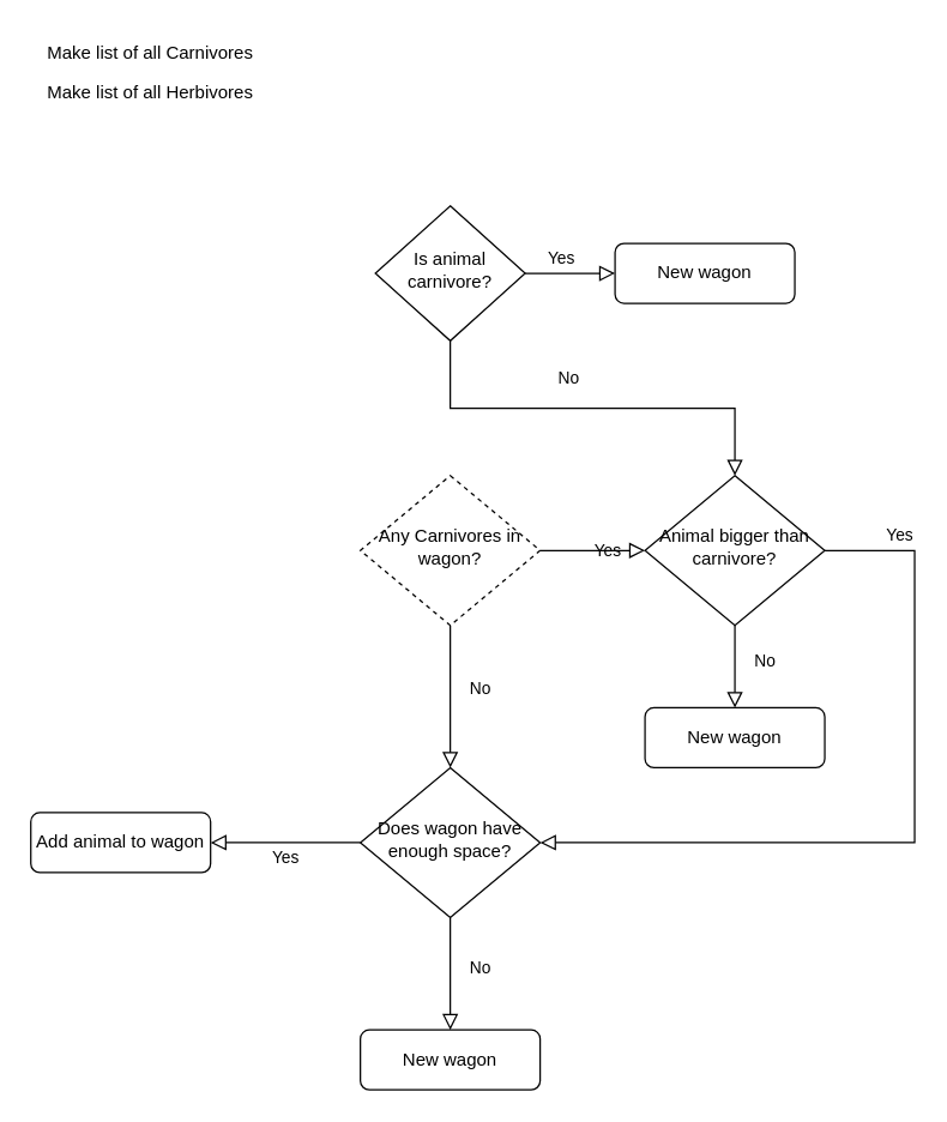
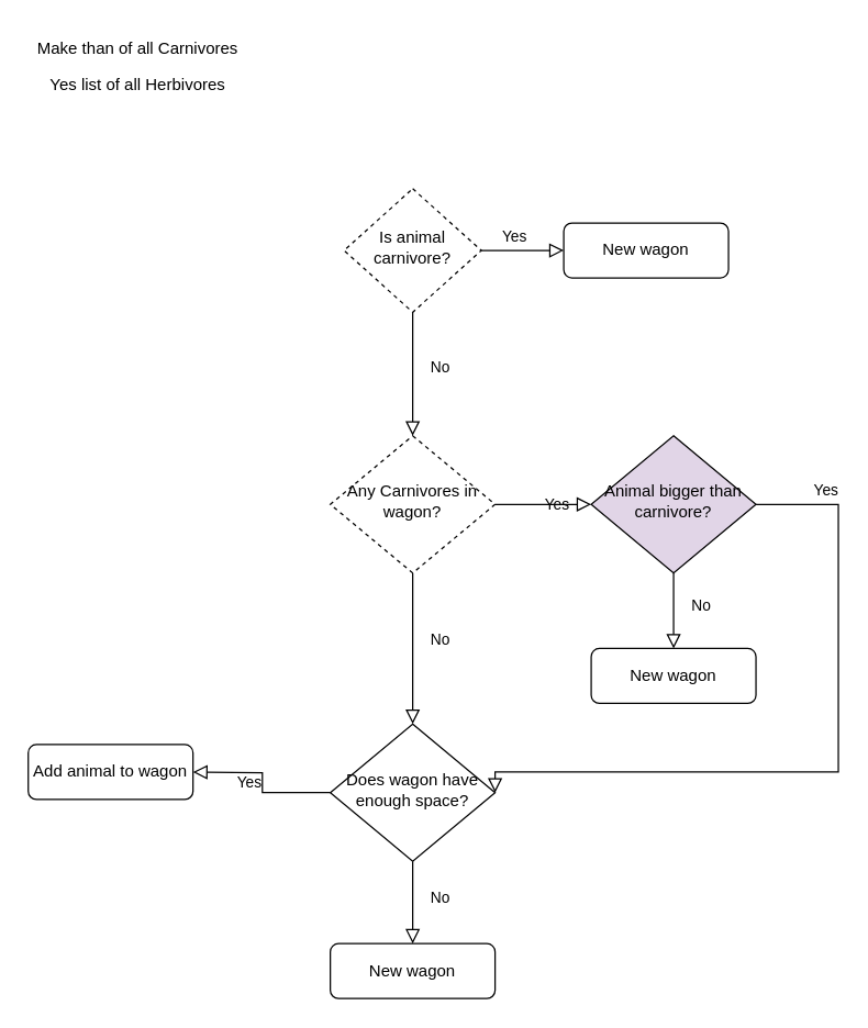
- <mxCell id="18" value="Make list of all Carnivores" style="text;html=1;strokeColor=none;fillColor=none;align=center;verticalAlign=middle;whiteSpace=wrap;rounded=0;" vertex="1" parent="1"><mxGeometry x="25" y="20" width="150" height="30" as="geometry" /></mxCell>
+ <mxCell id="18" value="Make than of all Carnivores" style="text;html=1;strokeColor=none;fillColor=none;align=center;verticalAlign=middle;whiteSpace=wrap;rounded=0;" vertex="1" parent="1"><mxGeometry x="25" y="20" width="150" height="30" as="geometry" /></mxCell>
- <mxCell id="19" value="Make list of all Herbivores" style="text;html=1;strokeColor=none;fillColor=none;align=center;verticalAlign=middle;whiteSpace=wrap;rounded=0;" vertex="1" parent="1"><mxGeometry x="25" y="47" width="150" height="30" as="geometry" /></mxCell>
+ <mxCell id="19" value="Yes list of all Herbivores" style="text;html=1;strokeColor=none;fillColor=none;align=center;verticalAlign=middle;whiteSpace=wrap;rounded=0;" vertex="1" parent="1"><mxGeometry x="25" y="47" width="150" height="30" as="geometry" /></mxCell>
- <mxCell id="2" value="Is animal carnivore?" style="rhombus;whiteSpace=wrap;html=1;shadow=0;fontFamily=Helvetica;fontSize=12;align=center;strokeWidth=1;spacing=6;spacingTop=-4;" parent="1" vertex="1"><mxGeometry x="250" y="137" width="100" height="90" as="geometry" /></mxCell>
+ <mxCell id="2" value="Is animal carnivore?" style="rhombus;whiteSpace=wrap;html=1;shadow=0;fontFamily=Helvetica;fontSize=12;align=center;strokeWidth=1;spacing=6;spacingTop=-4;dashed=1;" parent="1" vertex="1"><mxGeometry x="250" y="137" width="100" height="90" as="geometry" /></mxCell>
- <mxCell id="4" value="No" style="rounded=0;html=1;jettySize=auto;orthogonalLoop=1;fontSize=11;endArrow=block;endFill=0;endSize=8;strokeWidth=1;shadow=0;labelBackgroundColor=none;edgeStyle=orthogonalEdgeStyle;exitX=0.5;exitY=1;exitDx=0;exitDy=0;" parent="1" source="2" target="8" edge="1"><mxGeometry x="-0.111" y="20" relative="1" as="geometry"><mxPoint as="offset" /></mxGeometry></mxCell>
+ <mxCell id="4" value="No" style="rounded=0;html=1;jettySize=auto;orthogonalLoop=1;fontSize=11;endArrow=block;endFill=0;endSize=8;strokeWidth=1;shadow=0;labelBackgroundColor=none;edgeStyle=orthogonalEdgeStyle;exitX=0.5;exitY=1;exitDx=0;exitDy=0;entryX=0.5;entryY=0;entryDx=0;entryDy=0;" parent="1" source="2" target="6" edge="1"><mxGeometry x="-0.111" y="20" relative="1" as="geometry"><mxPoint as="offset" /></mxGeometry></mxCell>
- <mxCell id="8" value="Animal bigger than carnivore?" style="rhombus;whiteSpace=wrap;html=1;shadow=0;fontFamily=Helvetica;fontSize=12;align=center;strokeWidth=1;spacing=6;spacingTop=-4;" vertex="1" parent="1"><mxGeometry x="430" y="317" width="120" height="100" as="geometry" /></mxCell>
+ <mxCell id="8" value="Animal bigger than carnivore?" style="rhombus;whiteSpace=wrap;html=1;shadow=0;fontFamily=Helvetica;fontSize=12;align=center;strokeWidth=1;spacing=6;spacingTop=-4;fillColor=#e1d5e7;" vertex="1" parent="1"><mxGeometry x="430" y="317" width="120" height="100" as="geometry" /></mxCell>
- <mxCell id="13" value="Does wagon have enough space?" style="rhombus;whiteSpace=wrap;html=1;shadow=0;fontFamily=Helvetica;fontSize=12;align=center;strokeWidth=1;spacing=6;spacingTop=-4;" vertex="1" parent="1"><mxGeometry x="240" y="512" width="120" height="100" as="geometry" /></mxCell>
+ <mxCell id="13" value="Does wagon have enough space?" style="rhombus;whiteSpace=wrap;html=1;shadow=0;fontFamily=Helvetica;fontSize=12;align=center;strokeWidth=1;spacing=6;spacingTop=-4;" vertex="1" parent="1"><mxGeometry x="240" y="527" width="120" height="100" as="geometry" /></mxCell>
